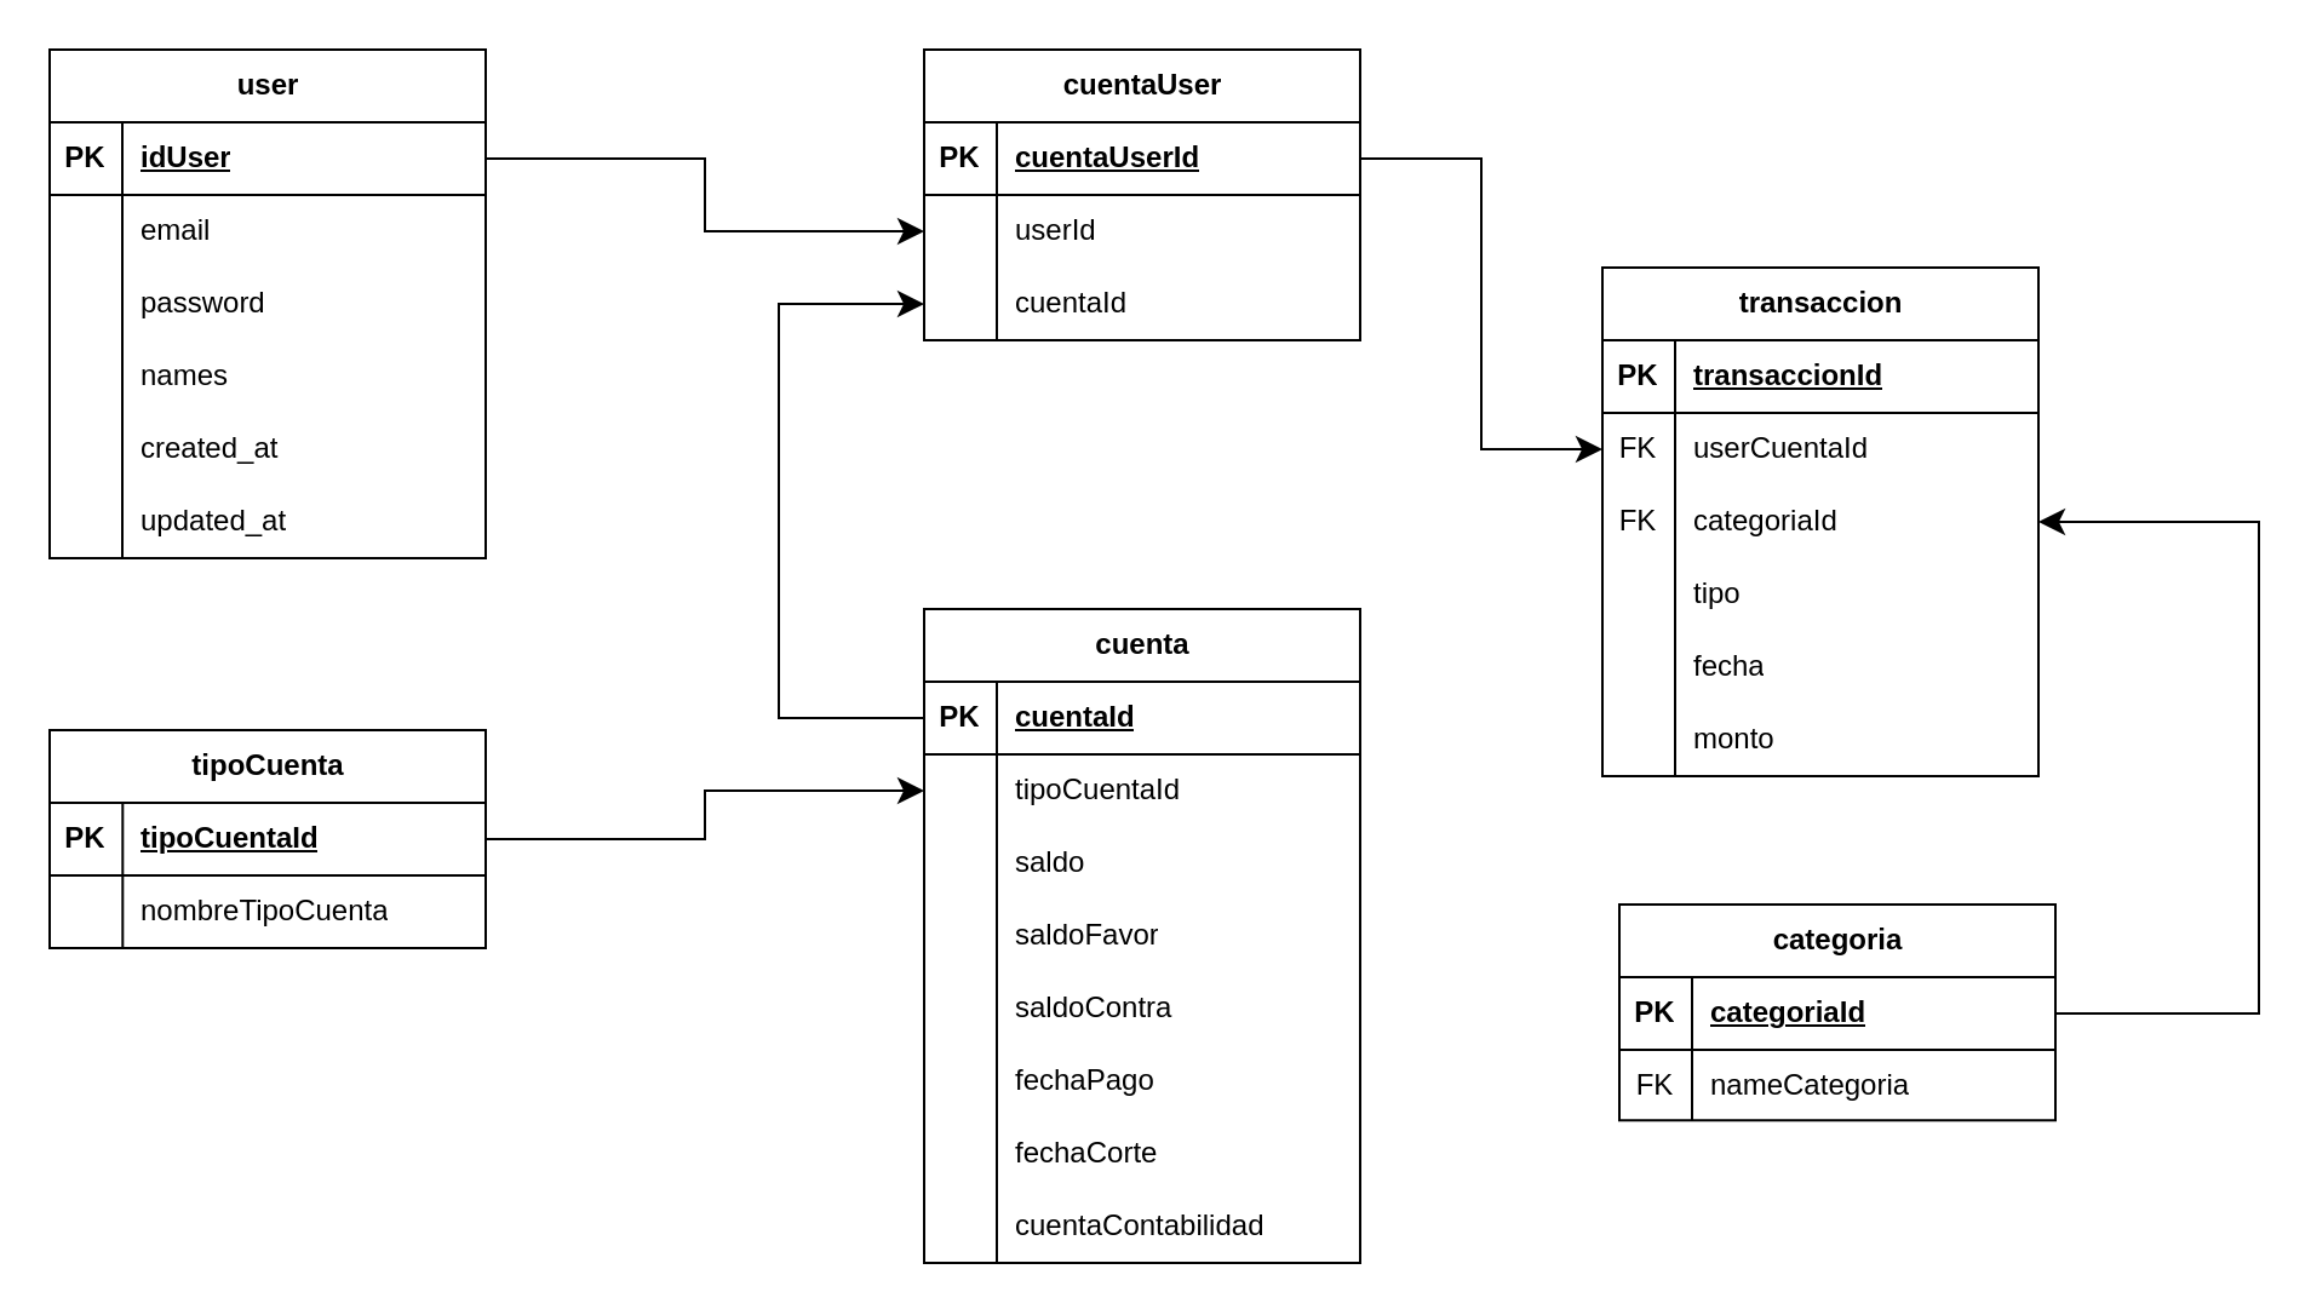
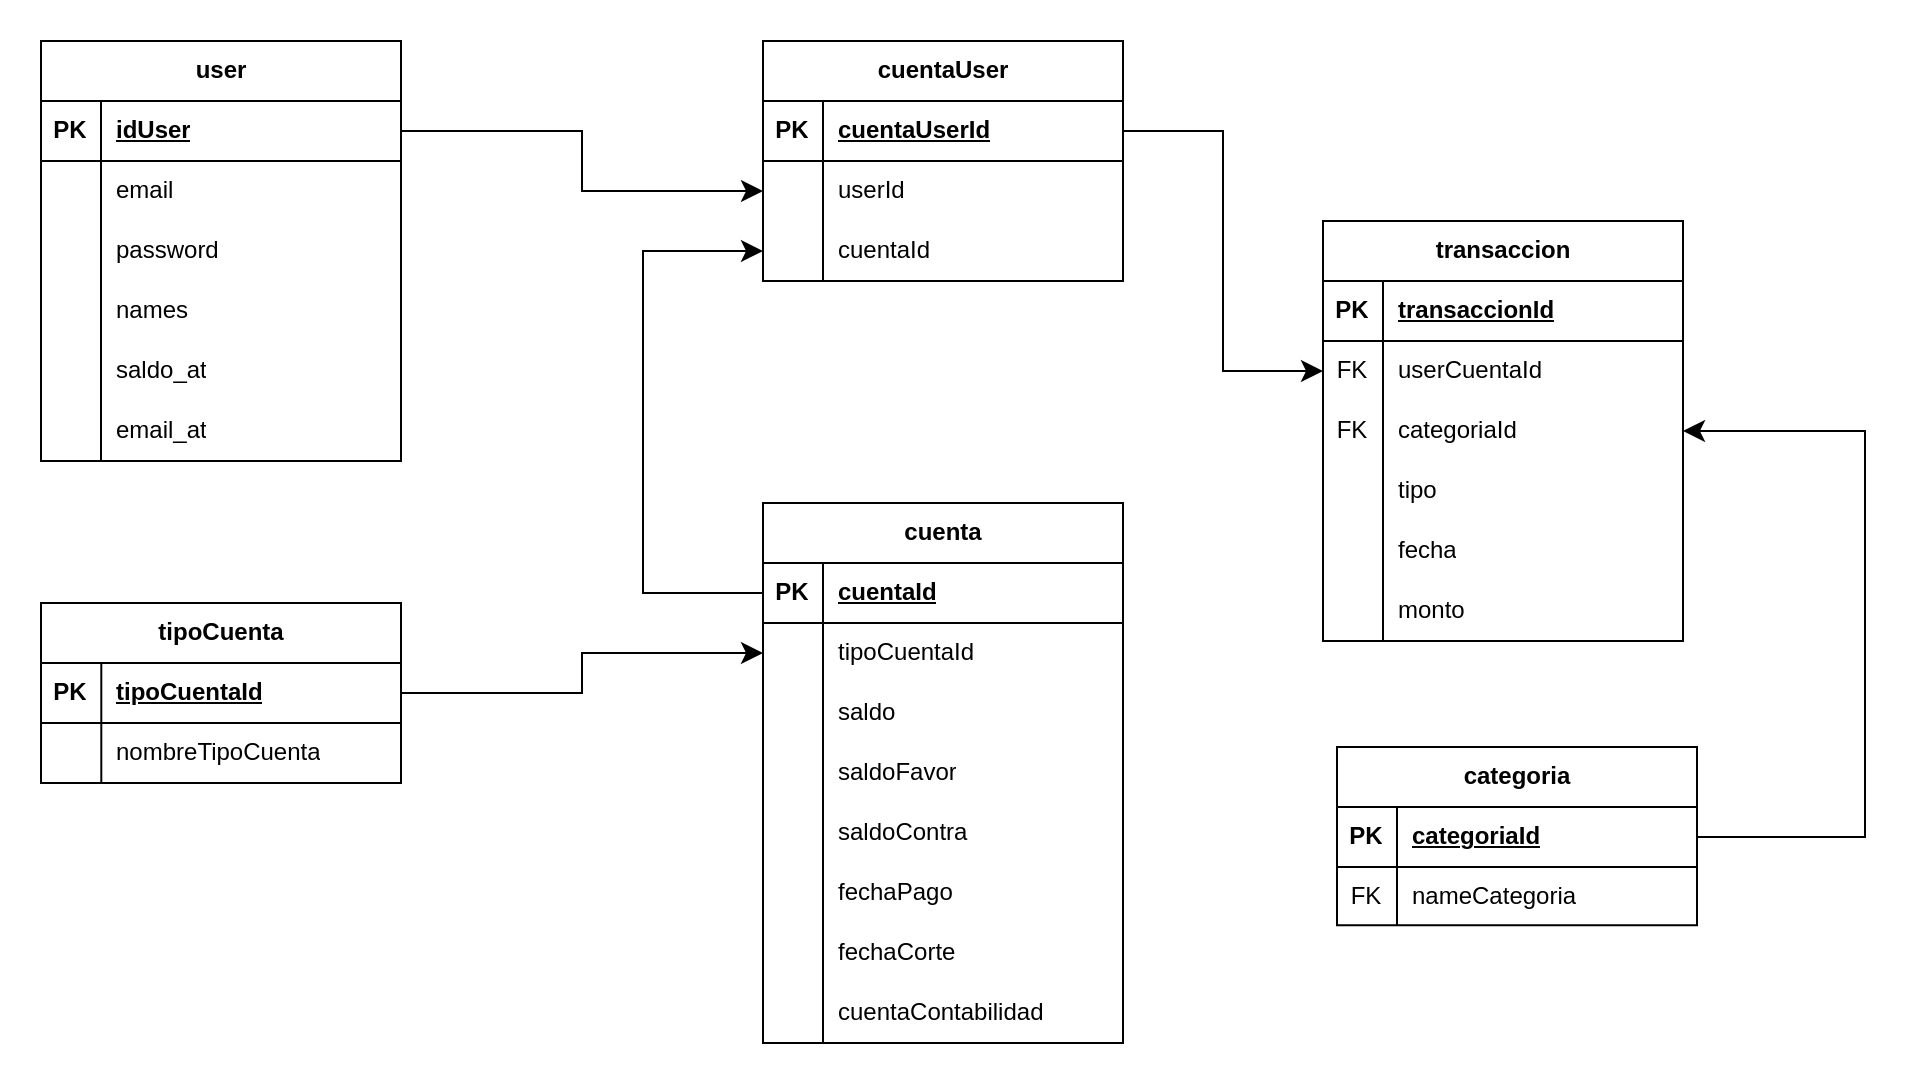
- <mxCell id="17" value="created_at" style="shape=partialRectangle;connectable=0;fillColor=none;top=0;left=0;bottom=0;right=0;align=left;spacingLeft=6;overflow=hidden;whiteSpace=wrap;html=1;" vertex="1" parent="15"><mxGeometry x="30" width="150" height="30" as="geometry"><mxRectangle width="150" height="30" as="alternateBounds" /></mxGeometry></mxCell>
+ <mxCell id="17" value="saldo_at" style="shape=partialRectangle;connectable=0;fillColor=none;top=0;left=0;bottom=0;right=0;align=left;spacingLeft=6;overflow=hidden;whiteSpace=wrap;html=1;" vertex="1" parent="15"><mxGeometry x="30" width="150" height="30" as="geometry"><mxRectangle width="150" height="30" as="alternateBounds" /></mxGeometry></mxCell>
- <mxCell id="20" value="updated_at" style="shape=partialRectangle;connectable=0;fillColor=none;top=0;left=0;bottom=0;right=0;align=left;spacingLeft=6;overflow=hidden;whiteSpace=wrap;html=1;" vertex="1" parent="18"><mxGeometry x="30" width="150" height="30" as="geometry"><mxRectangle width="150" height="30" as="alternateBounds" /></mxGeometry></mxCell>
+ <mxCell id="20" value="email_at" style="shape=partialRectangle;connectable=0;fillColor=none;top=0;left=0;bottom=0;right=0;align=left;spacingLeft=6;overflow=hidden;whiteSpace=wrap;html=1;" vertex="1" parent="18"><mxGeometry x="30" width="150" height="30" as="geometry"><mxRectangle width="150" height="30" as="alternateBounds" /></mxGeometry></mxCell>
